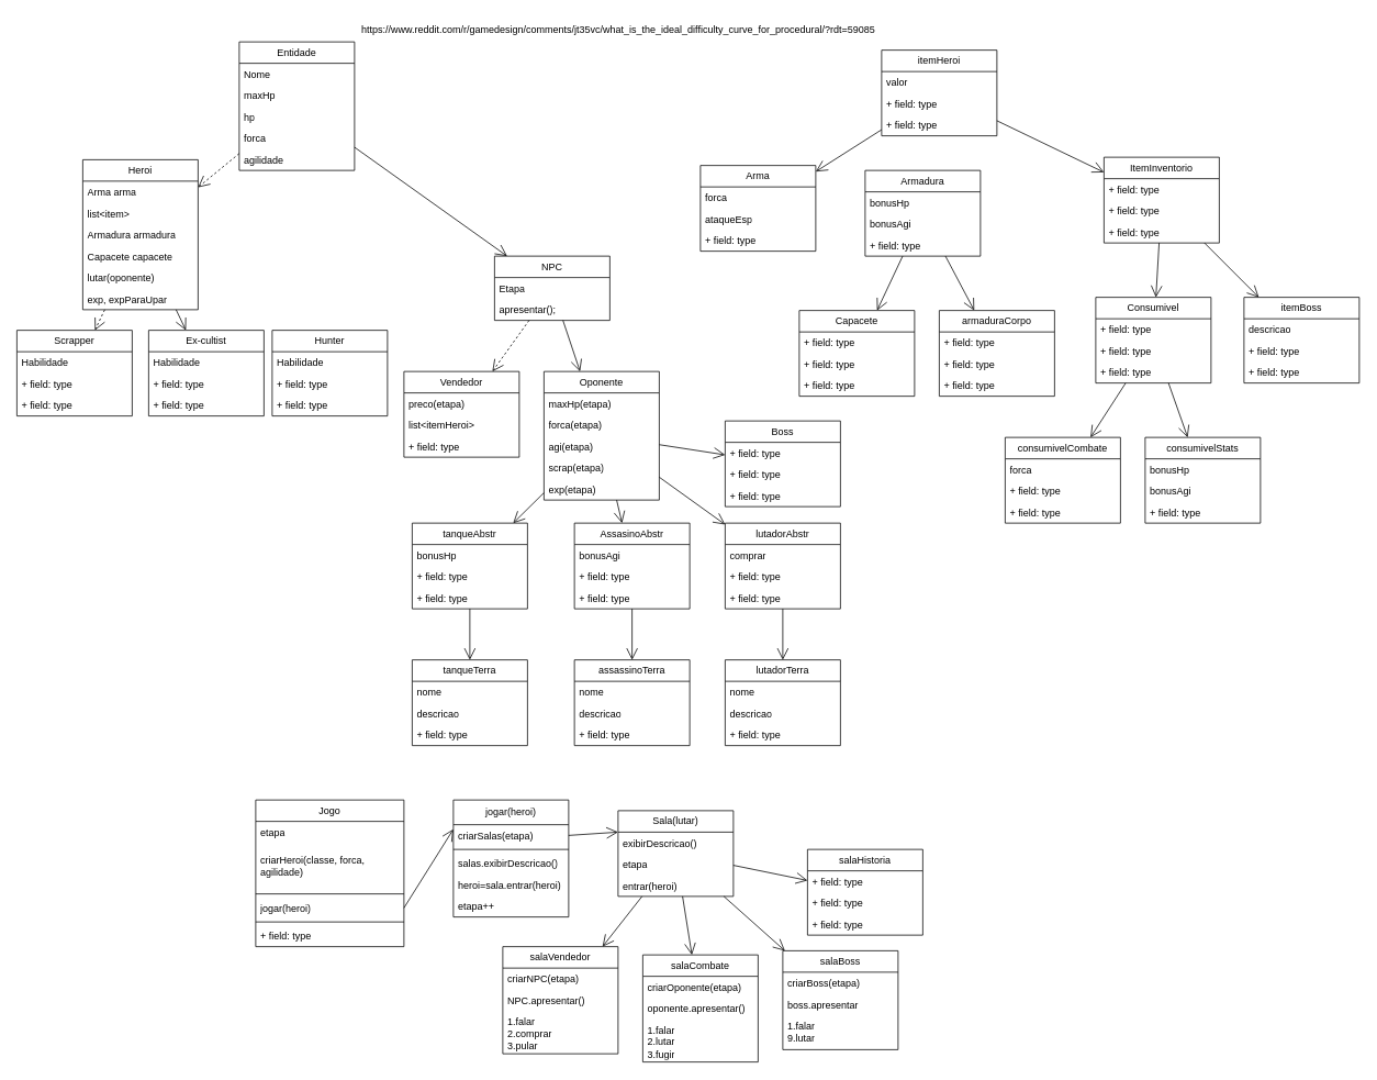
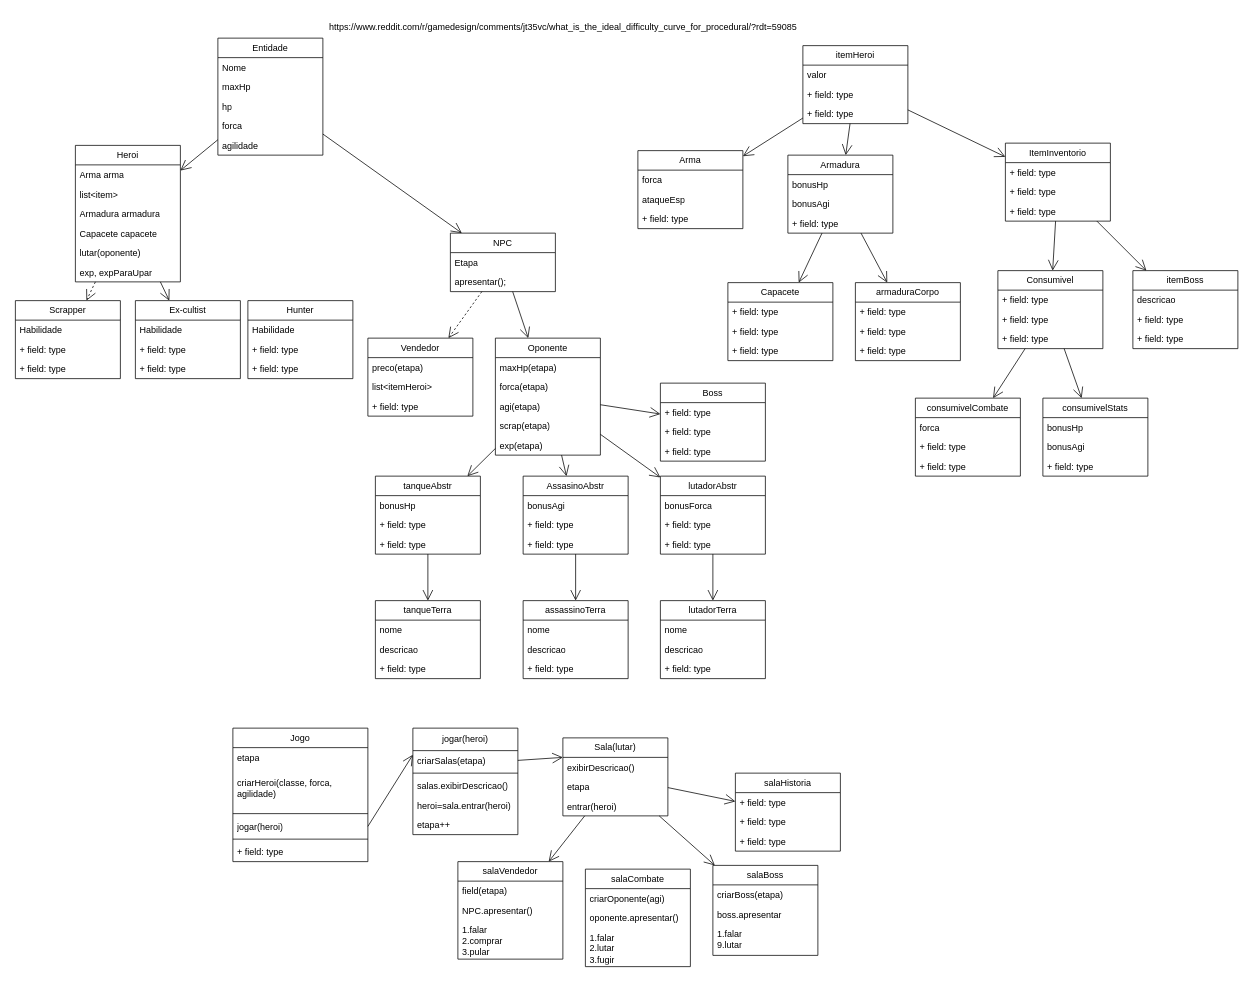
+ <mxCell id="81" value="" style="endArrow=open;endFill=1;endSize=12;html=1;rounded=0;" parent="1" source="34" target="42" edge="1"><mxGeometry width="160" relative="1" as="geometry"><mxPoint x="1050" y="670" as="sourcePoint" /><mxPoint x="1210" y="670" as="targetPoint" /></mxGeometry></mxCell>
- <mxCell id="18" value="" style="endArrow=open;endFill=1;endSize=12;html=1;rounded=0;dashed=1;" parent="1" source="2" target="8" edge="1"><mxGeometry width="160" relative="1" as="geometry"><mxPoint x="340" y="400" as="sourcePoint" /><mxPoint x="500" y="400" as="targetPoint" /></mxGeometry></mxCell>
+ <mxCell id="18" value="" style="endArrow=open;endFill=1;endSize=12;html=1;rounded=0;" parent="1" source="2" target="8" edge="1"><mxGeometry width="160" relative="1" as="geometry"><mxPoint x="340" y="400" as="sourcePoint" /><mxPoint x="500" y="400" as="targetPoint" /></mxGeometry></mxCell>
- <mxCell id="105" value="comprar" style="text;strokeColor=none;fillColor=none;align=left;verticalAlign=top;spacingLeft=4;spacingRight=4;overflow=hidden;rotatable=0;points=[[0,0.5],[1,0.5]];portConstraint=eastwest;whiteSpace=wrap;html=1;" vertex="1" parent="104"><mxGeometry y="26" width="140" height="26" as="geometry" /></mxCell>
+ <mxCell id="105" value="bonusForca" style="text;strokeColor=none;fillColor=none;align=left;verticalAlign=top;spacingLeft=4;spacingRight=4;overflow=hidden;rotatable=0;points=[[0,0.5],[1,0.5]];portConstraint=eastwest;whiteSpace=wrap;html=1;" vertex="1" parent="104"><mxGeometry y="26" width="140" height="26" as="geometry" /></mxCell>
- <mxCell id="159" value="" style="endArrow=open;endFill=1;endSize=12;html=1;rounded=0;" edge="1" parent="1" source="145" target="155"><mxGeometry width="160" relative="1" as="geometry"><mxPoint x="390" y="1360" as="sourcePoint" /><mxPoint x="550" y="1360" as="targetPoint" /></mxGeometry></mxCell>
- <mxCell id="151" value="criarNPC(etapa)" style="text;strokeColor=none;fillColor=none;align=left;verticalAlign=top;spacingLeft=4;spacingRight=4;overflow=hidden;rotatable=0;points=[[0,0.5],[1,0.5]];portConstraint=eastwest;whiteSpace=wrap;html=1;" vertex="1" parent="150"><mxGeometry y="26" width="140" height="26" as="geometry" /></mxCell>
+ <mxCell id="151" value="field(etapa)" style="text;strokeColor=none;fillColor=none;align=left;verticalAlign=top;spacingLeft=4;spacingRight=4;overflow=hidden;rotatable=0;points=[[0,0.5],[1,0.5]];portConstraint=eastwest;whiteSpace=wrap;html=1;" vertex="1" parent="150"><mxGeometry y="26" width="140" height="26" as="geometry" /></mxCell>
- <mxCell id="156" value="criarOponente(etapa)" style="text;strokeColor=none;fillColor=none;align=left;verticalAlign=top;spacingLeft=4;spacingRight=4;overflow=hidden;rotatable=0;points=[[0,0.5],[1,0.5]];portConstraint=eastwest;whiteSpace=wrap;html=1;" vertex="1" parent="155"><mxGeometry y="26" width="140" height="26" as="geometry" /></mxCell>
+ <mxCell id="156" value="criarOponente(agi)" style="text;strokeColor=none;fillColor=none;align=left;verticalAlign=top;spacingLeft=4;spacingRight=4;overflow=hidden;rotatable=0;points=[[0,0.5],[1,0.5]];portConstraint=eastwest;whiteSpace=wrap;html=1;" vertex="1" parent="155"><mxGeometry y="26" width="140" height="26" as="geometry" /></mxCell>
